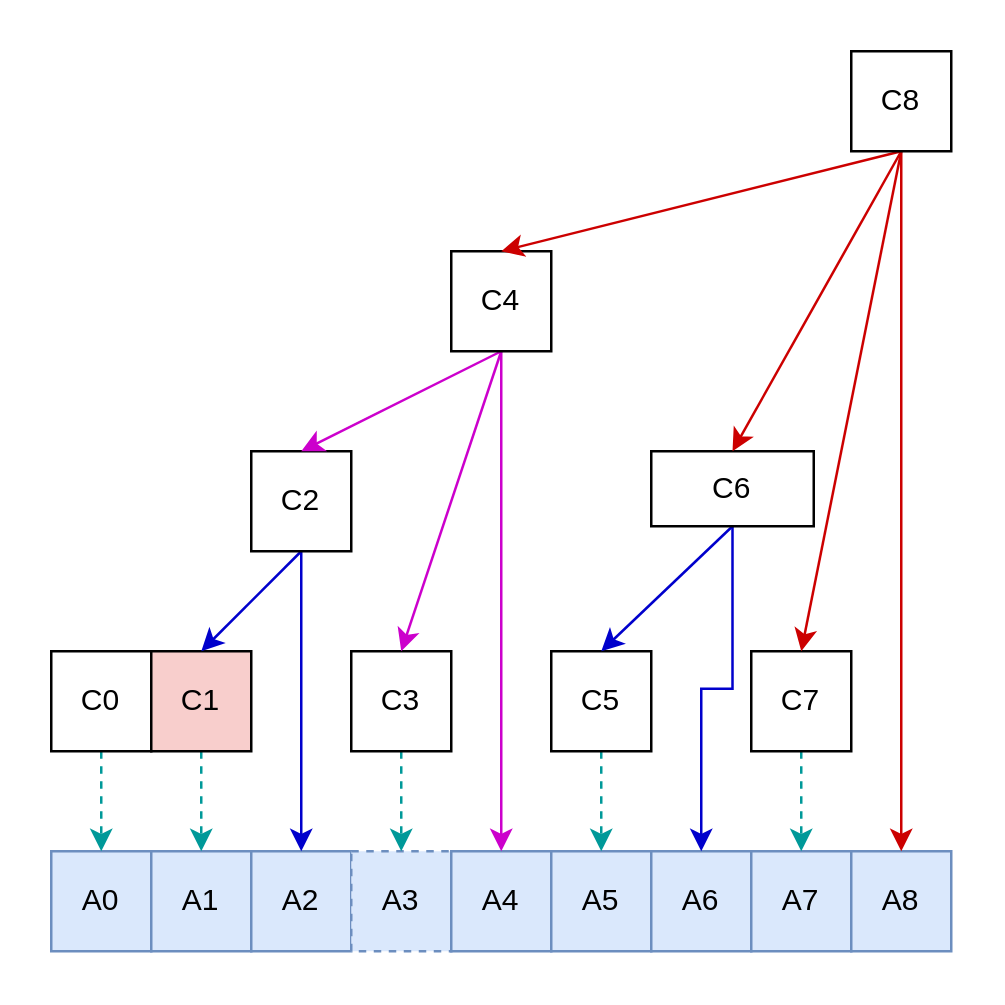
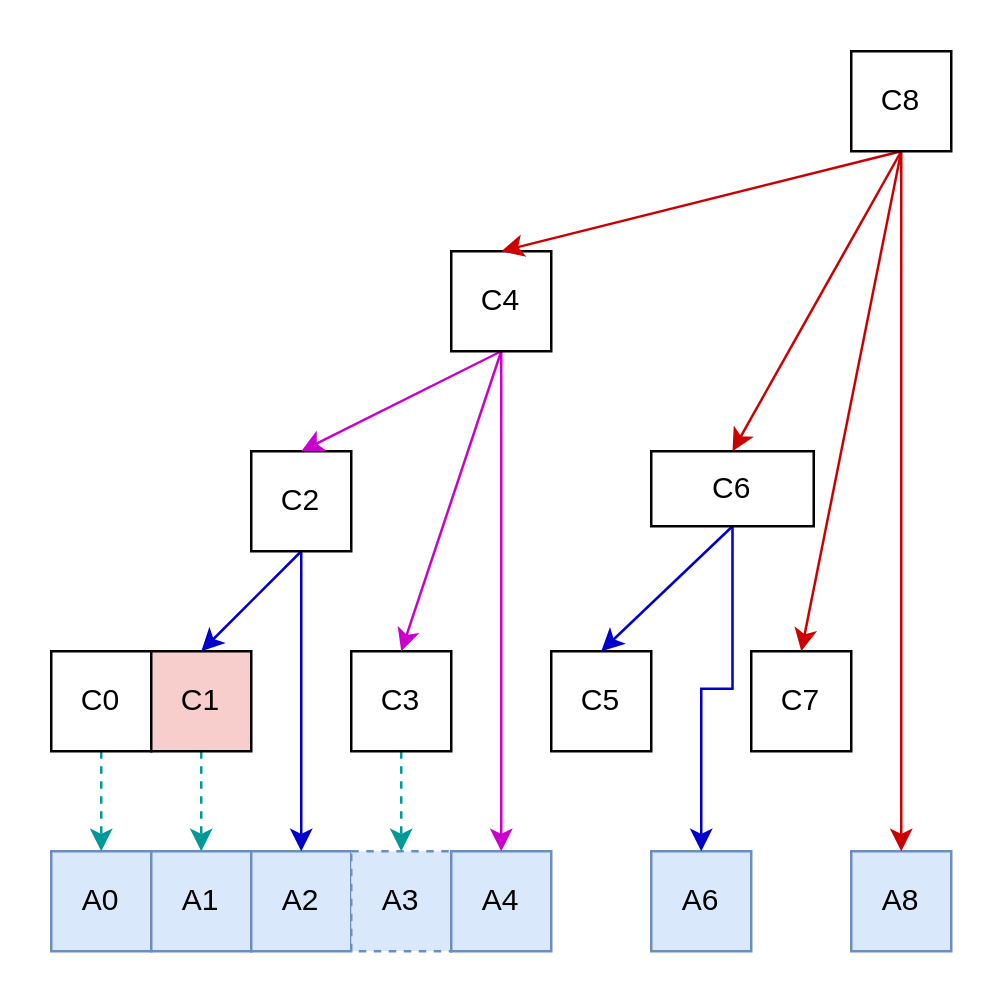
- <mxCell id="16" style="edgeStyle=orthogonalEdgeStyle;rounded=0;orthogonalLoop=1;jettySize=auto;html=1;exitX=0.5;exitY=1;exitDx=0;exitDy=0;entryX=0.5;entryY=0;entryDx=0;entryDy=0;endArrow=classic;endFill=1;strokeColor=#009999;dashed=1;" edge="1" parent="1" source="17" target="7"><mxGeometry relative="1" as="geometry" /></mxCell>
- <mxCell id="18" style="edgeStyle=orthogonalEdgeStyle;rounded=0;orthogonalLoop=1;jettySize=auto;html=1;exitX=0.5;exitY=1;exitDx=0;exitDy=0;entryX=0.5;entryY=0;entryDx=0;entryDy=0;endArrow=classic;endFill=1;strokeColor=#009999;dashed=1;" edge="1" parent="1" source="19" target="9"><mxGeometry relative="1" as="geometry" /></mxCell>
- <mxCell id="7" value="A5" style="rounded=0;whiteSpace=wrap;html=1;fillColor=#dae8fc;strokeColor=#6c8ebf;" vertex="1" parent="1"><mxGeometry x="220" y="340" width="40" height="40" as="geometry" /></mxCell>
- <mxCell id="9" value="A7" style="rounded=0;whiteSpace=wrap;html=1;fillColor=#dae8fc;strokeColor=#6c8ebf;" vertex="1" parent="1"><mxGeometry x="300" y="340" width="40" height="40" as="geometry" /></mxCell>
